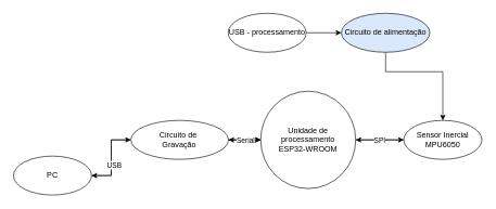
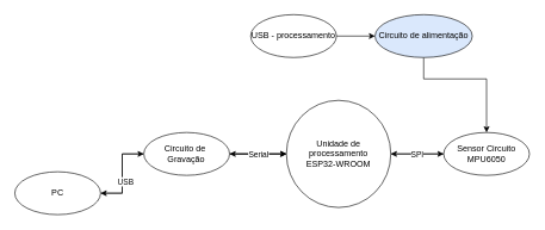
- <mxCell id="17" value="Circuito de&amp;nbsp;&lt;br&gt;Gravação" style="ellipse;whiteSpace=wrap;html=1;" parent="1" vertex="1"><mxGeometry x="200.47" y="185" width="150" height="60" as="geometry" /></mxCell>
+ <mxCell id="17" value="Circuito de&amp;nbsp;&lt;br&gt;Gravação" style="ellipse;whiteSpace=wrap;html=1;" parent="1" vertex="1"><mxGeometry x="200.47" y="185" width="120" height="60" as="geometry" /></mxCell>
- <mxCell id="7" value="Sensor Inercial&lt;br&gt;MPU6050" style="ellipse;whiteSpace=wrap;html=1;" parent="1" vertex="1"><mxGeometry x="620" y="185" width="120" height="60" as="geometry" /></mxCell>
+ <mxCell id="7" value="Sensor Circuito&lt;br&gt;MPU6050" style="ellipse;whiteSpace=wrap;html=1;" parent="1" vertex="1"><mxGeometry x="620" y="185" width="120" height="60" as="geometry" /></mxCell>
